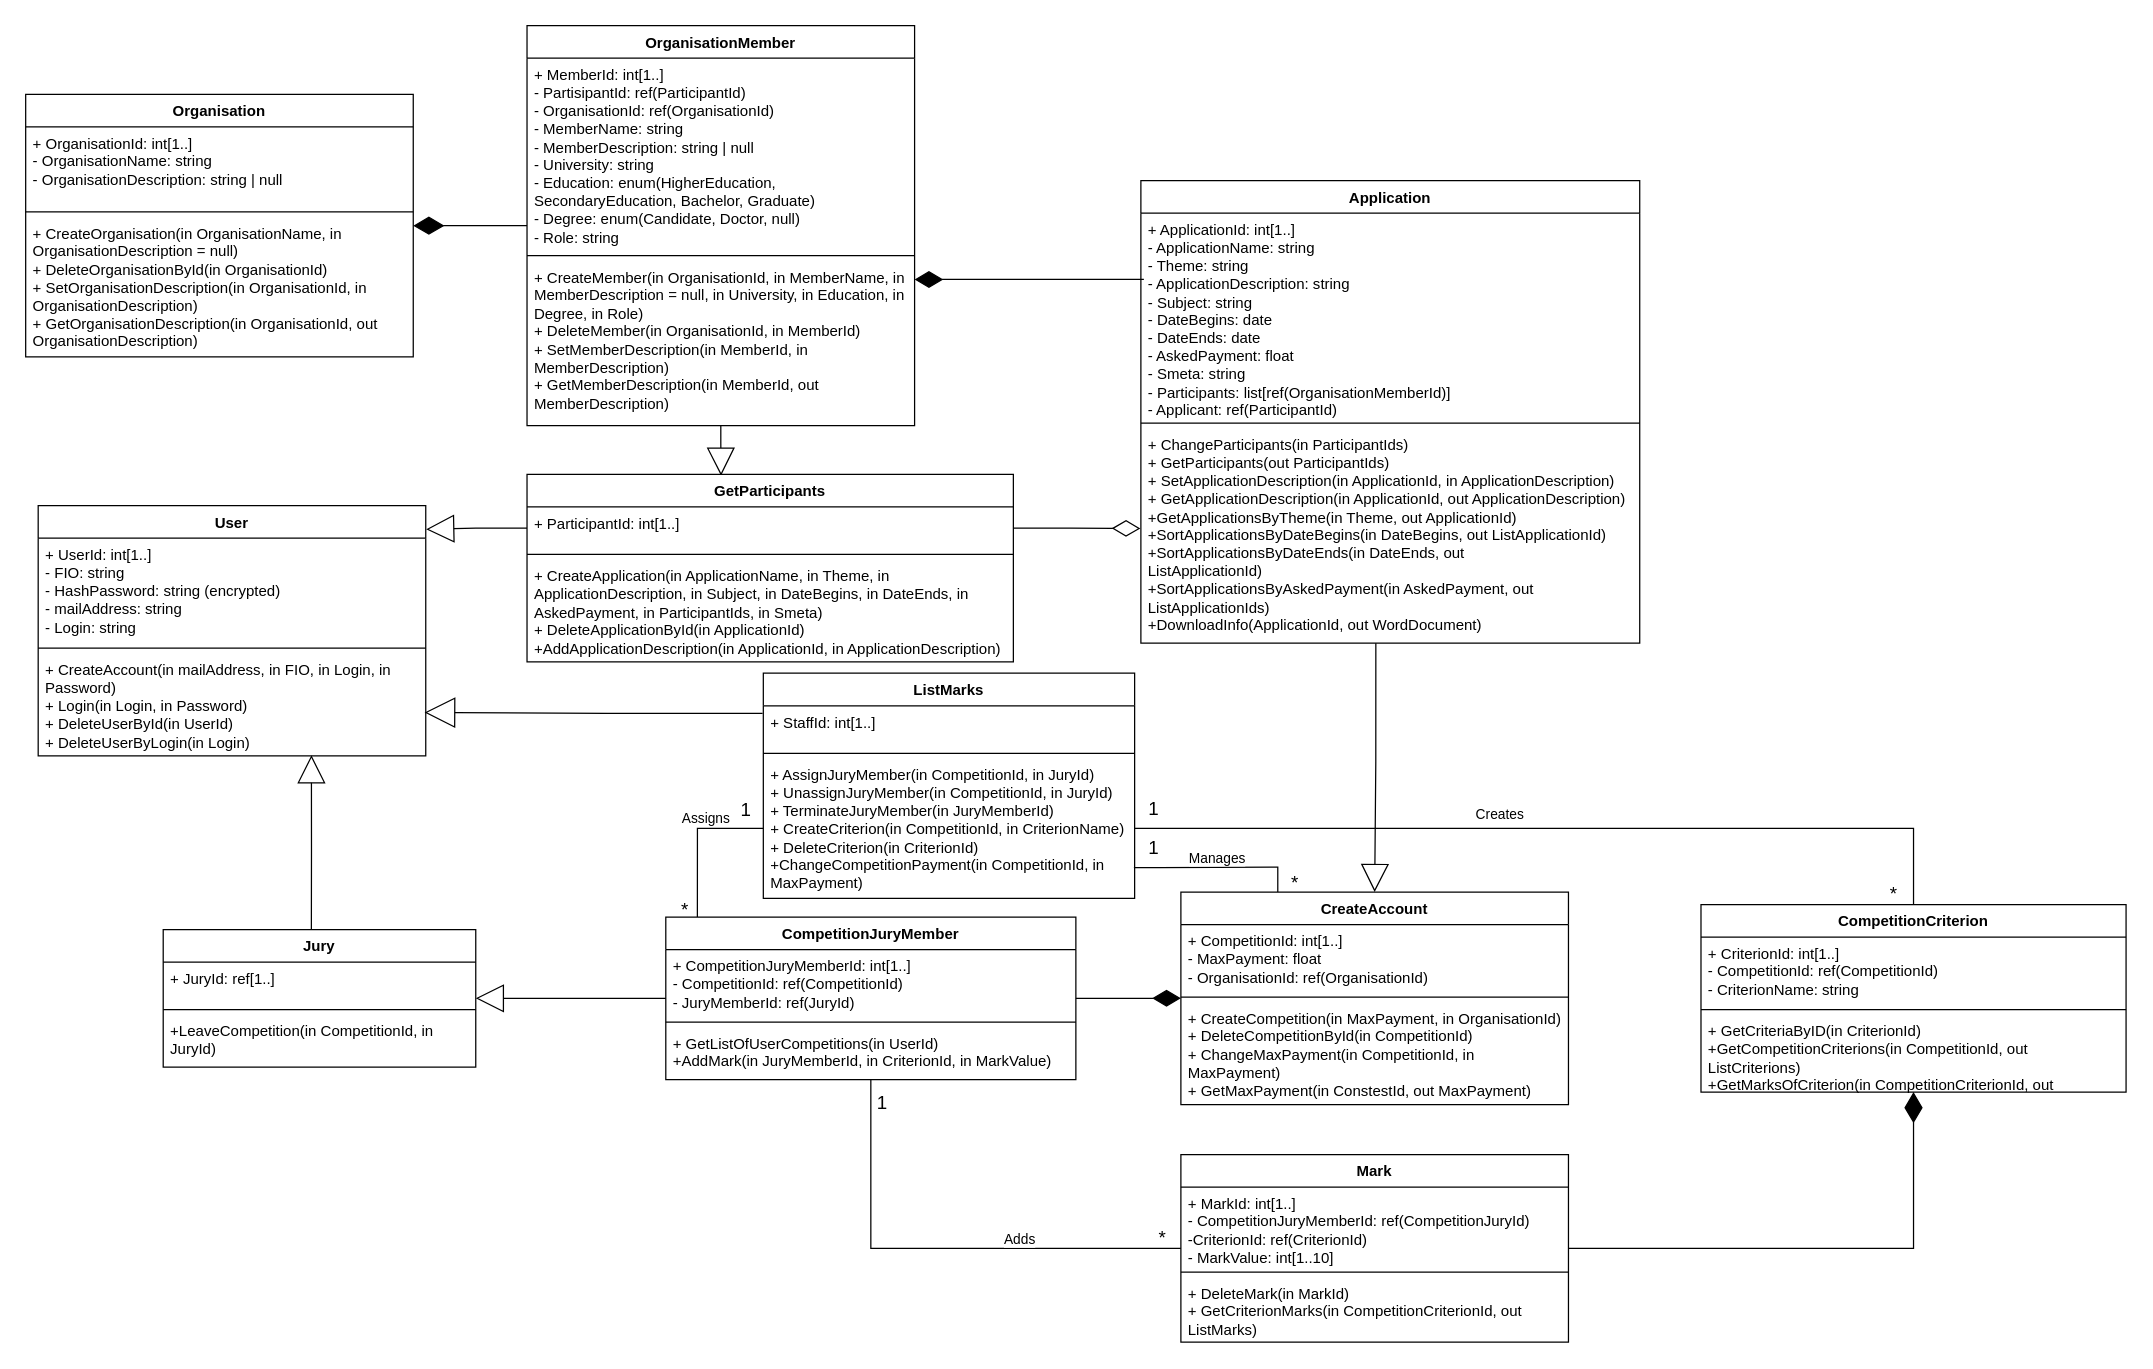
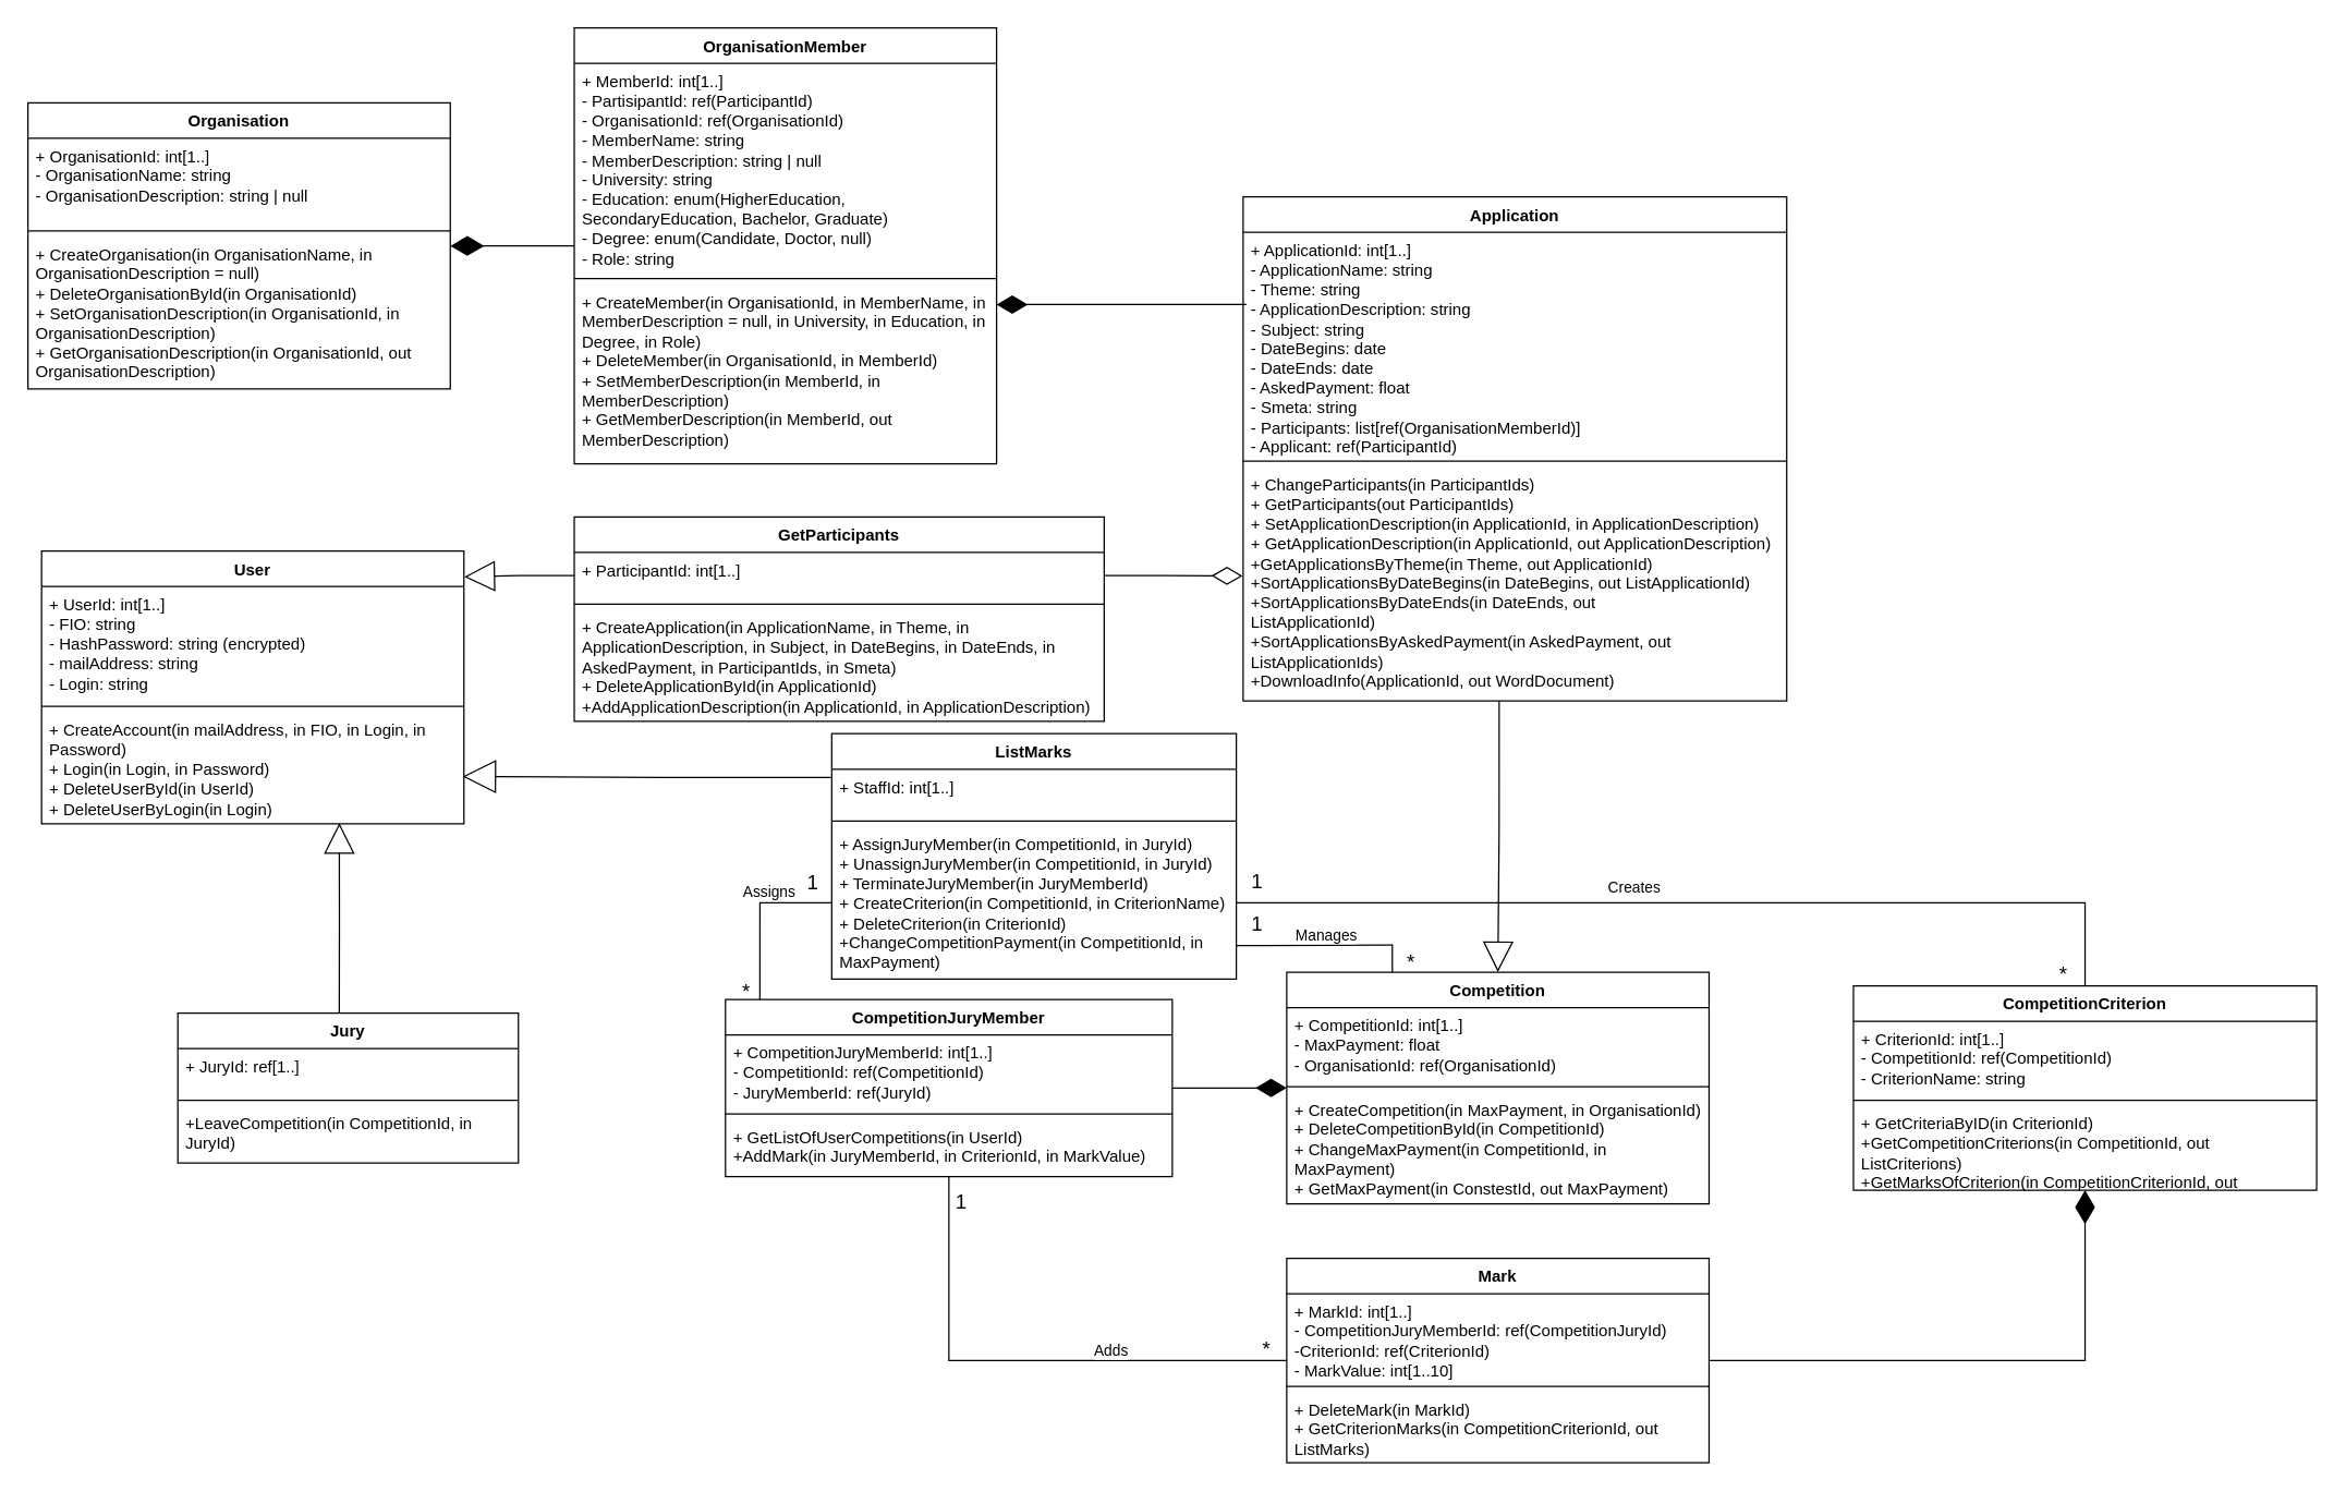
- <mxCell id="13" style="edgeStyle=orthogonalEdgeStyle;rounded=0;orthogonalLoop=1;jettySize=auto;html=1;endArrow=block;endFill=0;endSize=20;entryX=0.399;entryY=0.007;entryDx=0;entryDy=0;entryPerimeter=0;" parent="1" source="15" target="46" edge="1"><mxGeometry relative="1" as="geometry"><Array as="points"><mxPoint x="576" y="354" /><mxPoint x="576" y="354" /></Array></mxGeometry></mxCell>
- <mxCell id="27" value="CreateAccount" style="swimlane;fontStyle=1;align=center;verticalAlign=top;childLayout=stackLayout;horizontal=1;startSize=26;horizontalStack=0;resizeParent=1;resizeParentMax=0;resizeLast=0;collapsible=1;marginBottom=0;whiteSpace=wrap;html=1;" parent="1" vertex="1"><mxGeometry x="944" y="713" width="310" height="170" as="geometry" /></mxCell>
+ <mxCell id="27" value="Competition" style="swimlane;fontStyle=1;align=center;verticalAlign=top;childLayout=stackLayout;horizontal=1;startSize=26;horizontalStack=0;resizeParent=1;resizeParentMax=0;resizeLast=0;collapsible=1;marginBottom=0;whiteSpace=wrap;html=1;" parent="1" vertex="1"><mxGeometry x="944" y="713" width="310" height="170" as="geometry" /></mxCell>
- <mxCell id="8" style="edgeStyle=orthogonalEdgeStyle;rounded=0;orthogonalLoop=1;jettySize=auto;html=1;endArrow=block;endFill=0;endSize=20;" parent="1" source="9" target="50" edge="1"><mxGeometry relative="1" as="geometry" /></mxCell>
